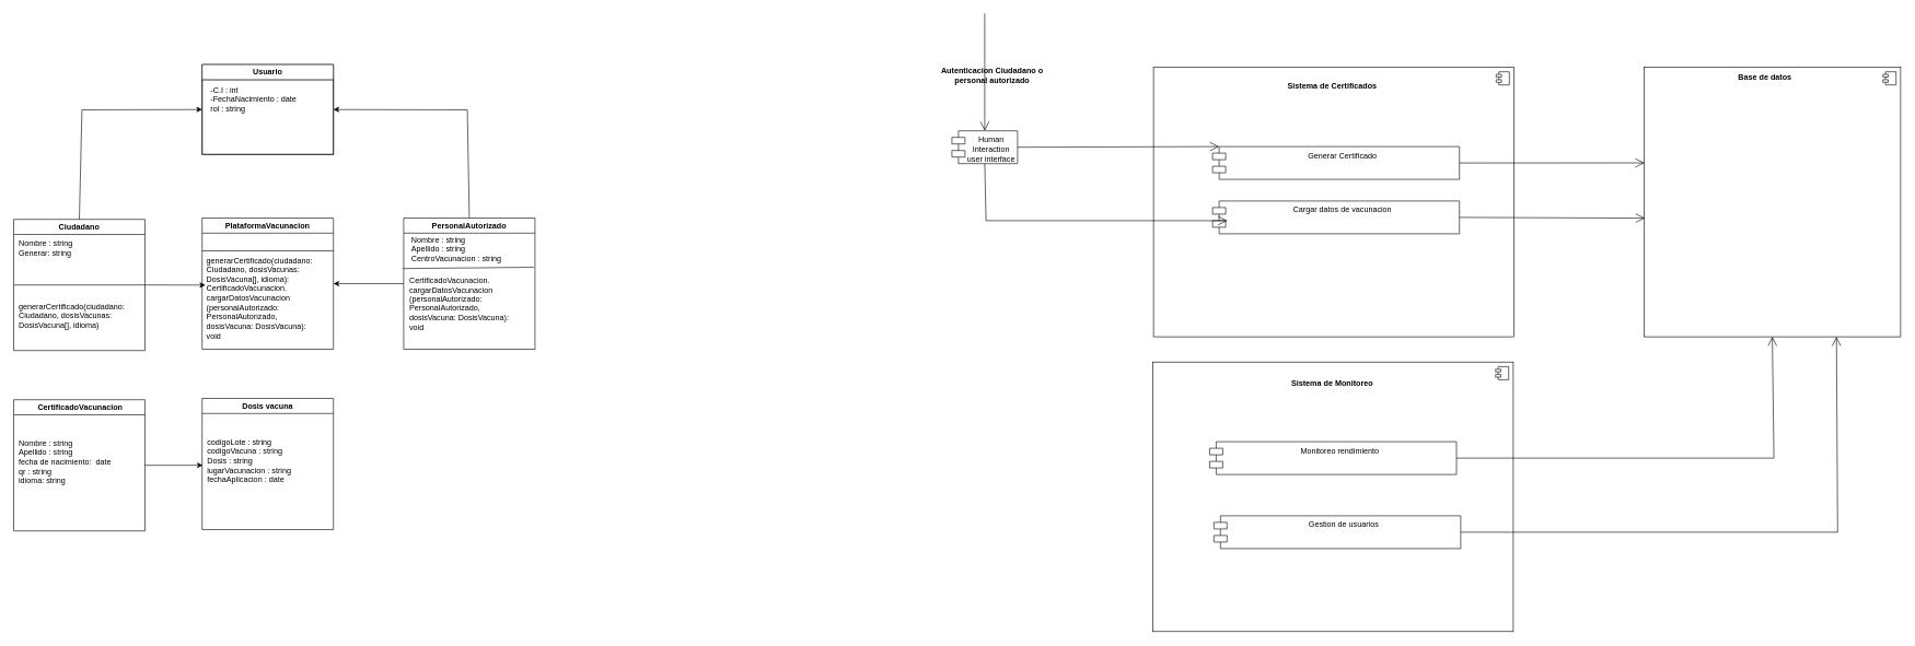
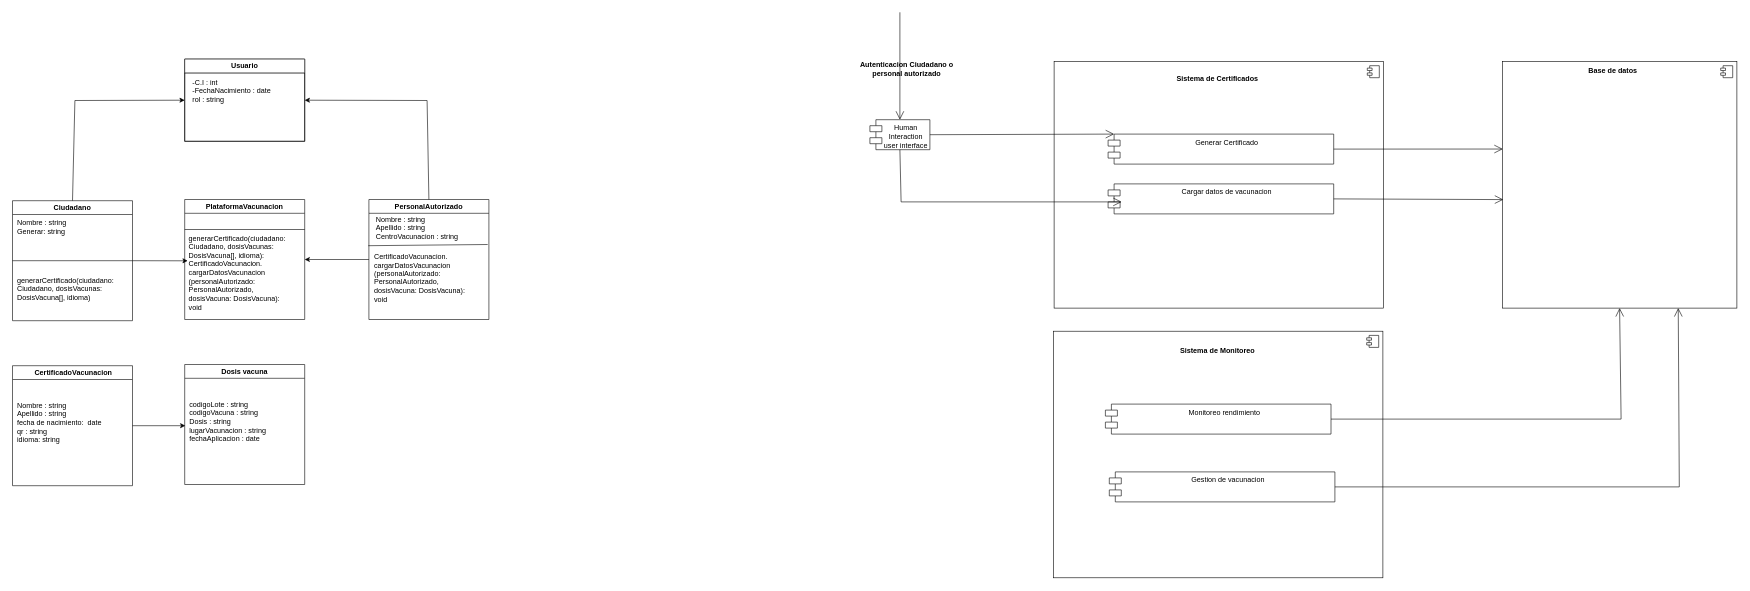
- <mxCell id="41" value="Gestion de usuarios" style="shape=module;align=left;spacingLeft=20;align=center;verticalAlign=top;whiteSpace=wrap;html=1;" vertex="1" parent="1"><mxGeometry x="1848" y="786" width="376" height="50" as="geometry" /></mxCell>
+ <mxCell id="41" value="Gestion de vacunacion" style="shape=module;align=left;spacingLeft=20;align=center;verticalAlign=top;whiteSpace=wrap;html=1;" vertex="1" parent="1"><mxGeometry x="1848" y="786" width="376" height="50" as="geometry" /></mxCell>
